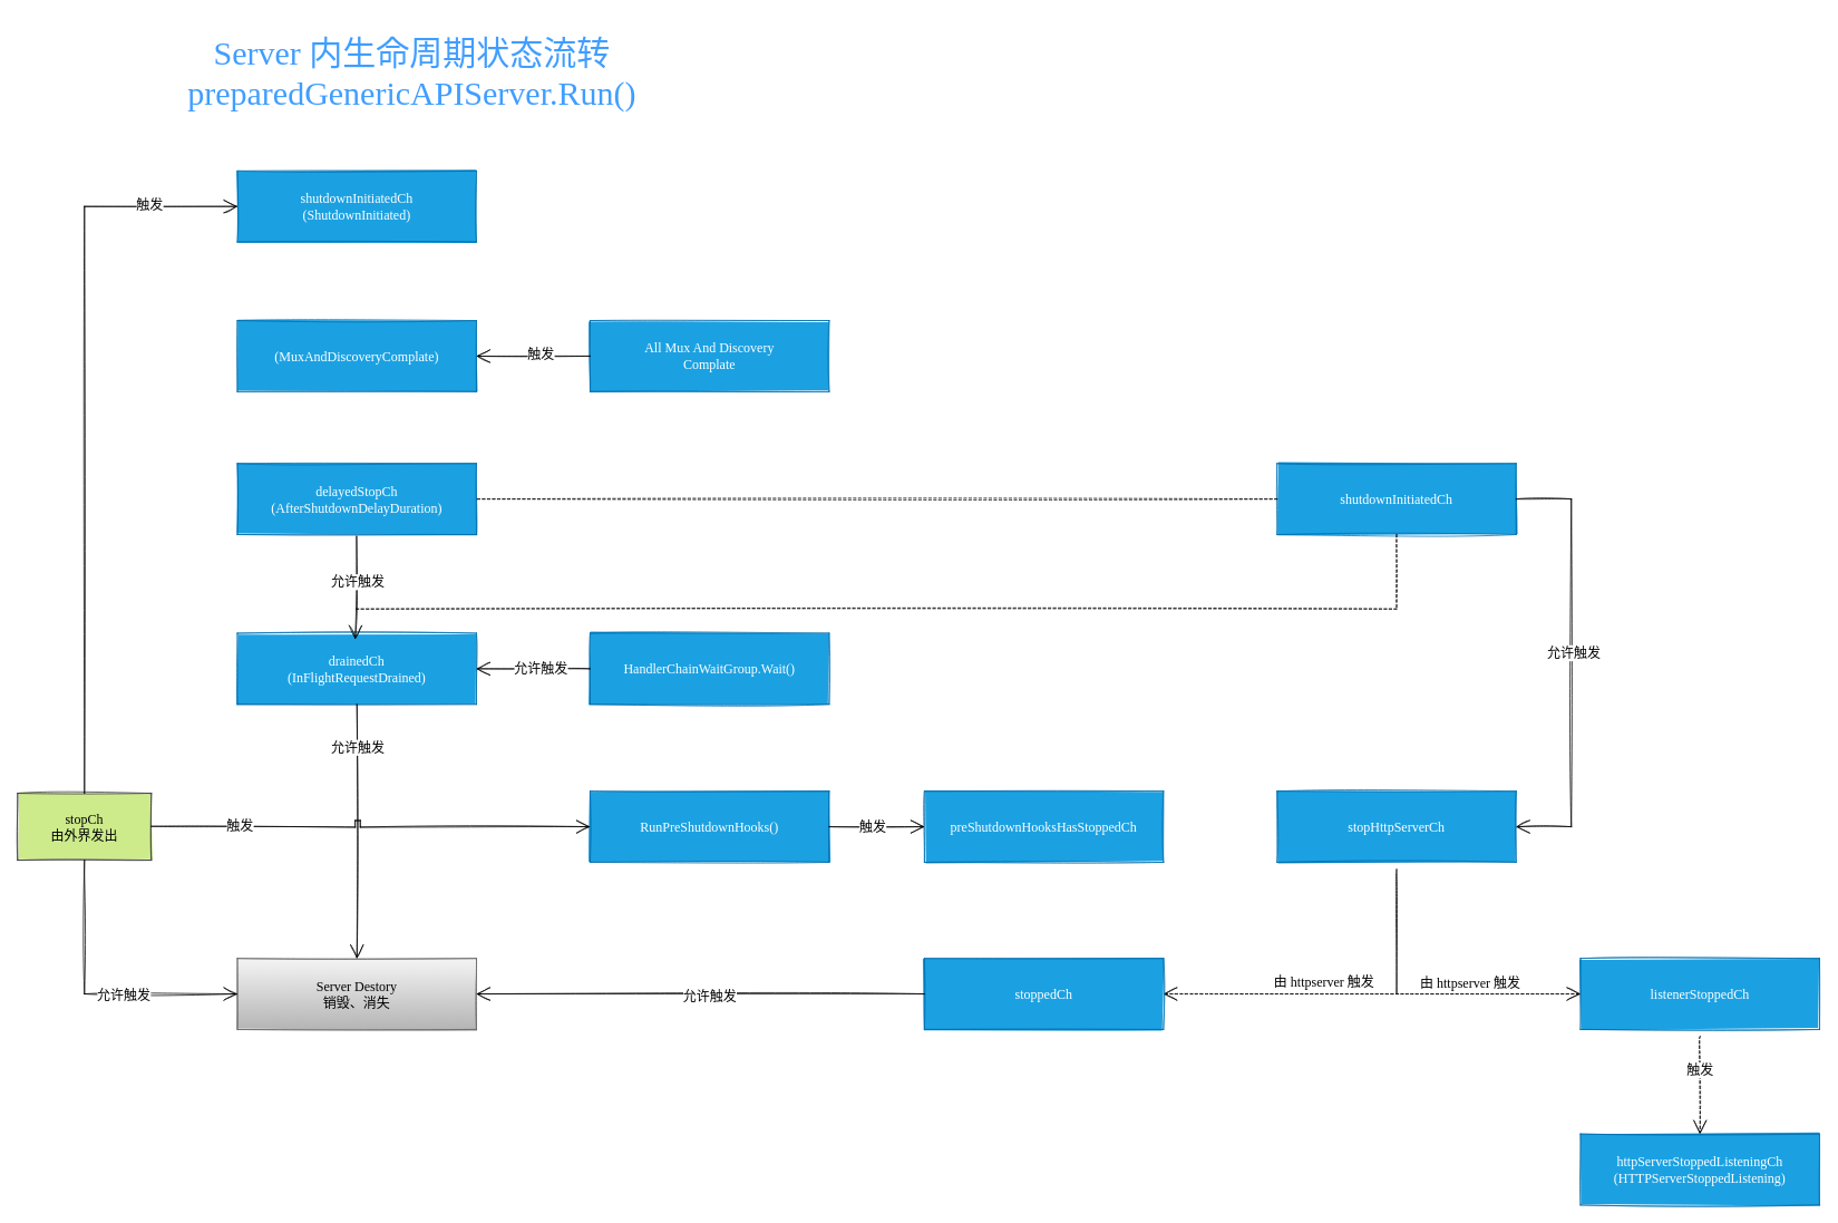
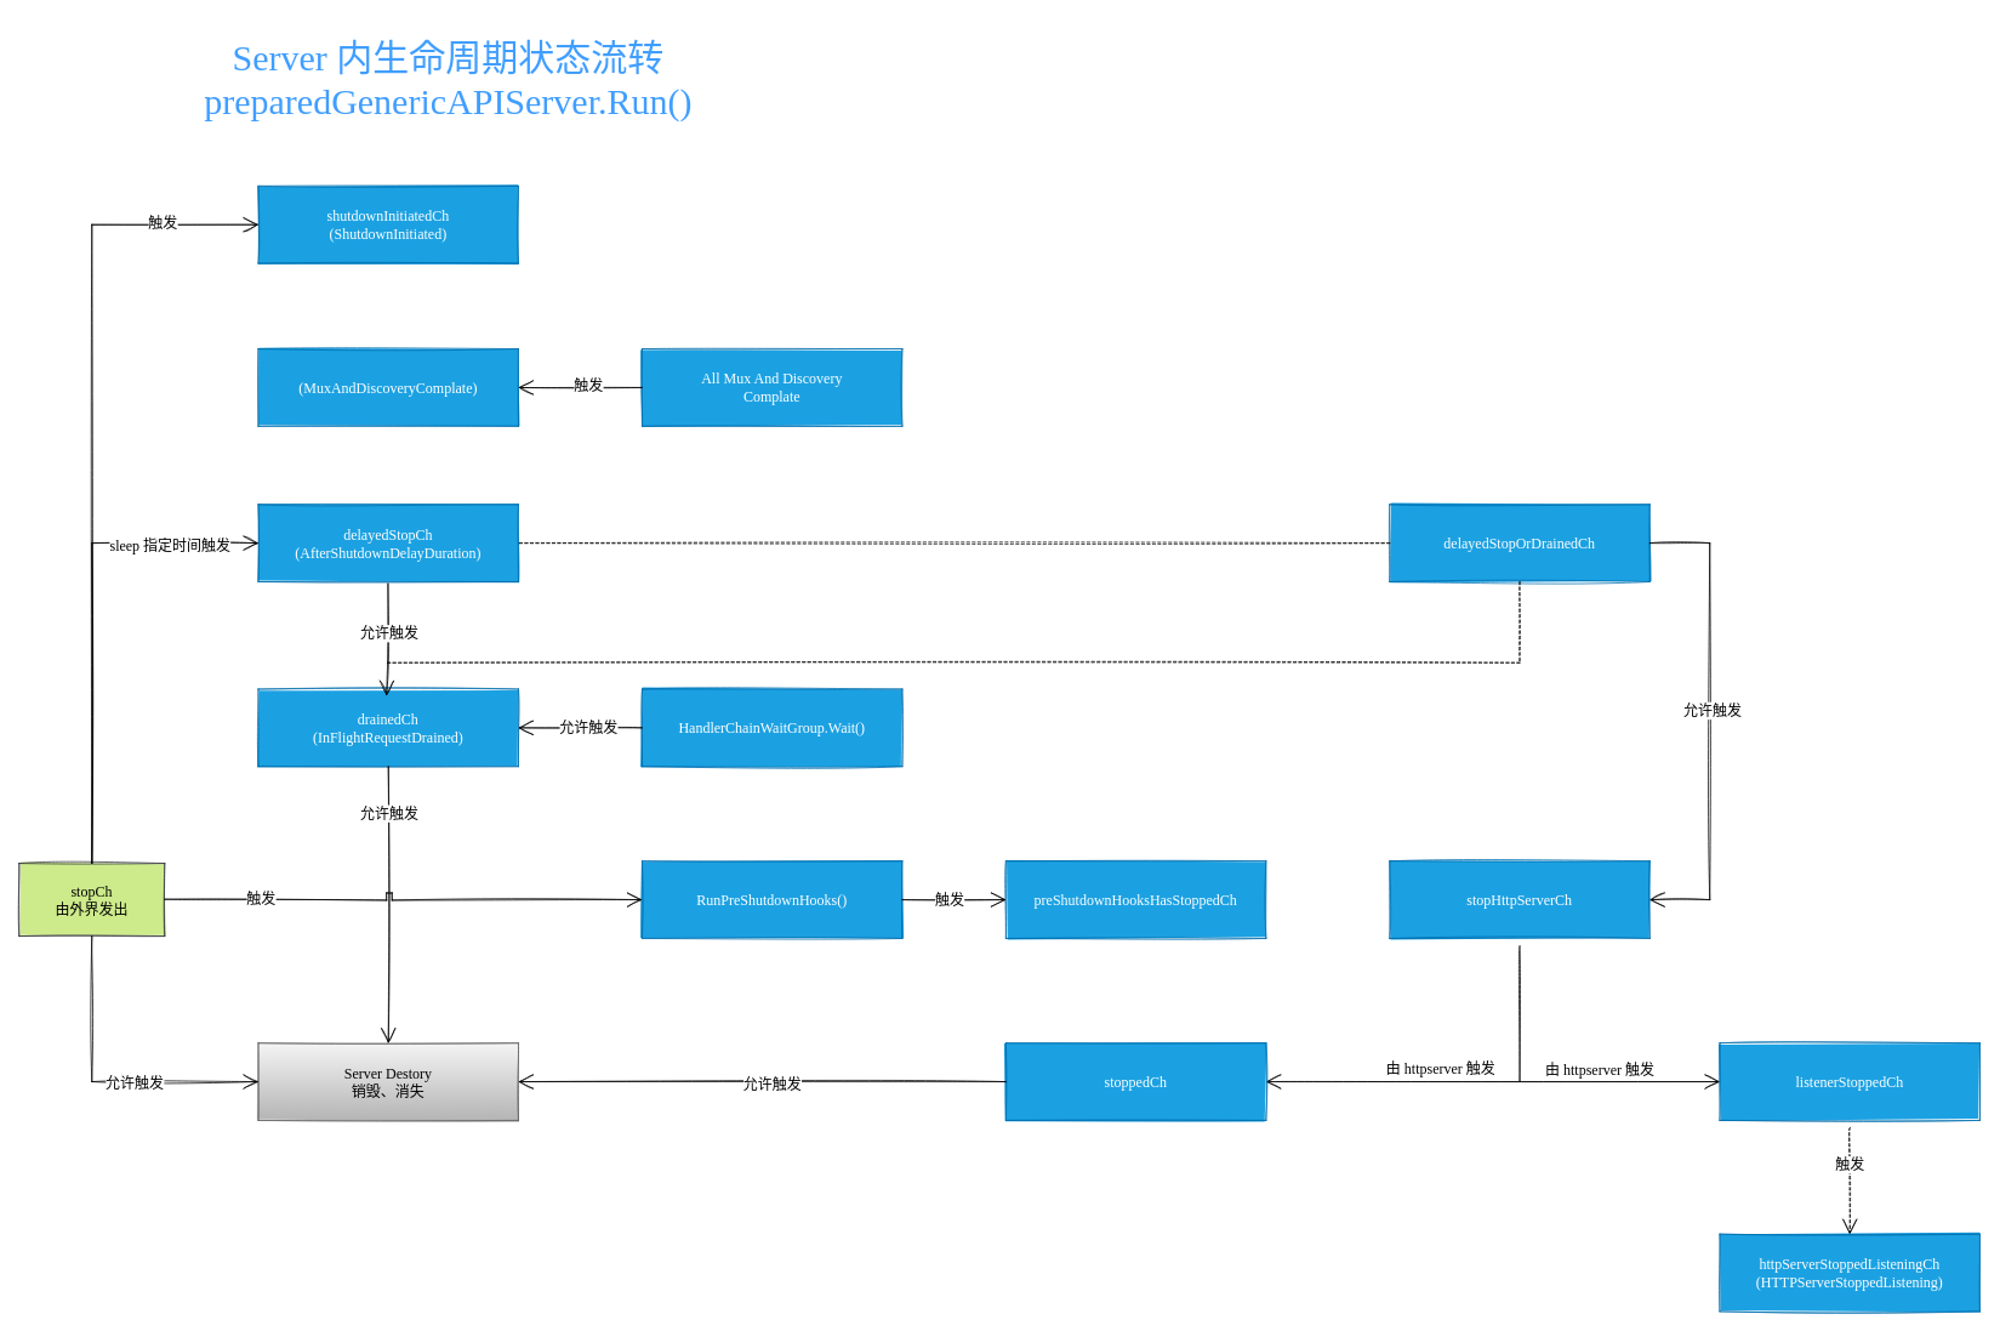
+ <mxCell id="33" value="" style="edgeStyle=orthogonalEdgeStyle;orthogonalLoop=1;jettySize=auto;html=1;rounded=0;sketch=1;hachureGap=4;fontFamily=Lucida Console;fontSize=16;startArrow=open;startFill=0;endArrow=none;endFill=0;startSize=14;endSize=14;sourcePerimeterSpacing=8;targetPerimeterSpacing=8;entryX=0.5;entryY=0;entryDx=0;entryDy=0;exitX=0;exitY=0.5;exitDx=0;exitDy=0;" edge="1" parent="1" source="6" target="2"><mxGeometry width="120" relative="1" as="geometry"><mxPoint x="174" y="826" as="sourcePoint" /><mxPoint x="294" y="826" as="targetPoint" /></mxGeometry></mxCell>
+ <mxCell id="34" value="sleep 指定时间触发" style="edgeLabel;html=1;align=center;verticalAlign=middle;resizable=0;points=[];fontSize=16;fontFamily=Lucida Console;" vertex="1" connectable="0" parent="33"><mxGeometry x="-0.604" y="3" relative="1" as="geometry"><mxPoint x="8" as="offset" /></mxGeometry></mxCell>
- <mxCell id="22" value="shutdownInitiatedCh" style="rounded=0;whiteSpace=wrap;html=1;sketch=1;hachureGap=4;fontFamily=Lucida Console;fontSize=16;fillColor=#1ba1e2;strokeColor=#006EAF;fillStyle=solid;fontColor=#ffffff;" vertex="1" parent="1"><mxGeometry x="1527" y="554" width="286" height="85" as="geometry" /></mxCell>
+ <mxCell id="22" value="delayedStopOrDrainedCh" style="rounded=0;whiteSpace=wrap;html=1;sketch=1;hachureGap=4;fontFamily=Lucida Console;fontSize=16;fillColor=#1ba1e2;strokeColor=#006EAF;fillStyle=solid;fontColor=#ffffff;" vertex="1" parent="1"><mxGeometry x="1527" y="554" width="286" height="85" as="geometry" /></mxCell>
- <mxCell id="14" style="edgeStyle=none;curved=1;rounded=0;sketch=1;hachureGap=4;orthogonalLoop=1;jettySize=auto;html=1;entryX=0;entryY=0.5;entryDx=0;entryDy=0;fontFamily=Lucida Console;fontSize=16;endArrow=open;startSize=14;endSize=14;sourcePerimeterSpacing=8;targetPerimeterSpacing=8;exitX=1;exitY=0.5;exitDx=0;exitDy=0;startArrow=open;startFill=0;endFill=0;dashed=1;" edge="1" parent="1" source="17" target="20"><mxGeometry relative="1" as="geometry" /></mxCell>
+ <mxCell id="14" style="edgeStyle=none;curved=1;rounded=0;sketch=1;hachureGap=4;orthogonalLoop=1;jettySize=auto;html=1;entryX=0;entryY=0.5;entryDx=0;entryDy=0;fontFamily=Lucida Console;fontSize=16;endArrow=open;startSize=14;endSize=14;sourcePerimeterSpacing=8;targetPerimeterSpacing=8;exitX=1;exitY=0.5;exitDx=0;exitDy=0;startArrow=open;startFill=0;endFill=0;" edge="1" parent="1" source="17" target="20"><mxGeometry relative="1" as="geometry" /></mxCell>
